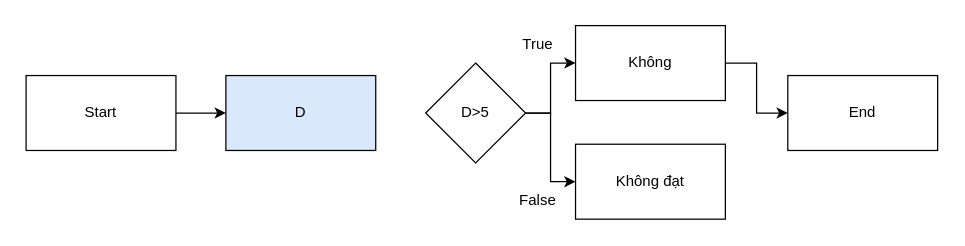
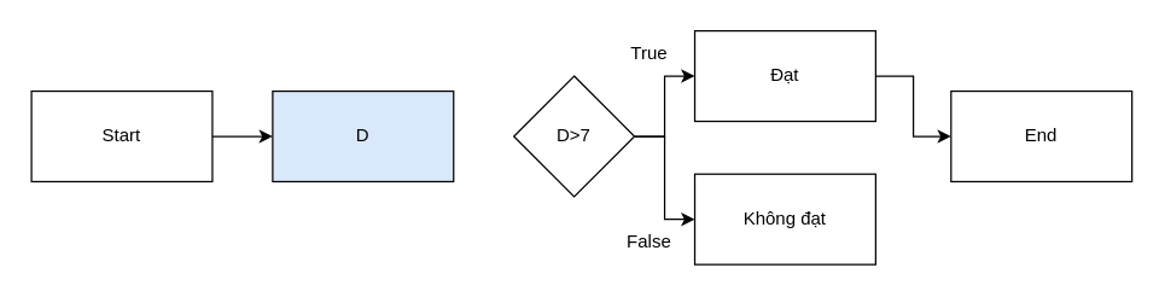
- <mxCell id="9" value="Không" style="rounded=0;whiteSpace=wrap;html=1;" parent="1" vertex="1"><mxGeometry x="460" y="20" width="120" height="60" as="geometry" /></mxCell>
+ <mxCell id="9" value="Đạt" style="rounded=0;whiteSpace=wrap;html=1;" parent="1" vertex="1"><mxGeometry x="460" y="20" width="120" height="60" as="geometry" /></mxCell>
- <mxCell id="7" value="D&amp;gt;5" style="rhombus;whiteSpace=wrap;html=1;" parent="1" vertex="1"><mxGeometry x="340" y="50" width="80" height="80" as="geometry" /></mxCell>
+ <mxCell id="7" value="D&amp;gt;7" style="rhombus;whiteSpace=wrap;html=1;" parent="1" vertex="1"><mxGeometry x="340" y="50" width="80" height="80" as="geometry" /></mxCell>
